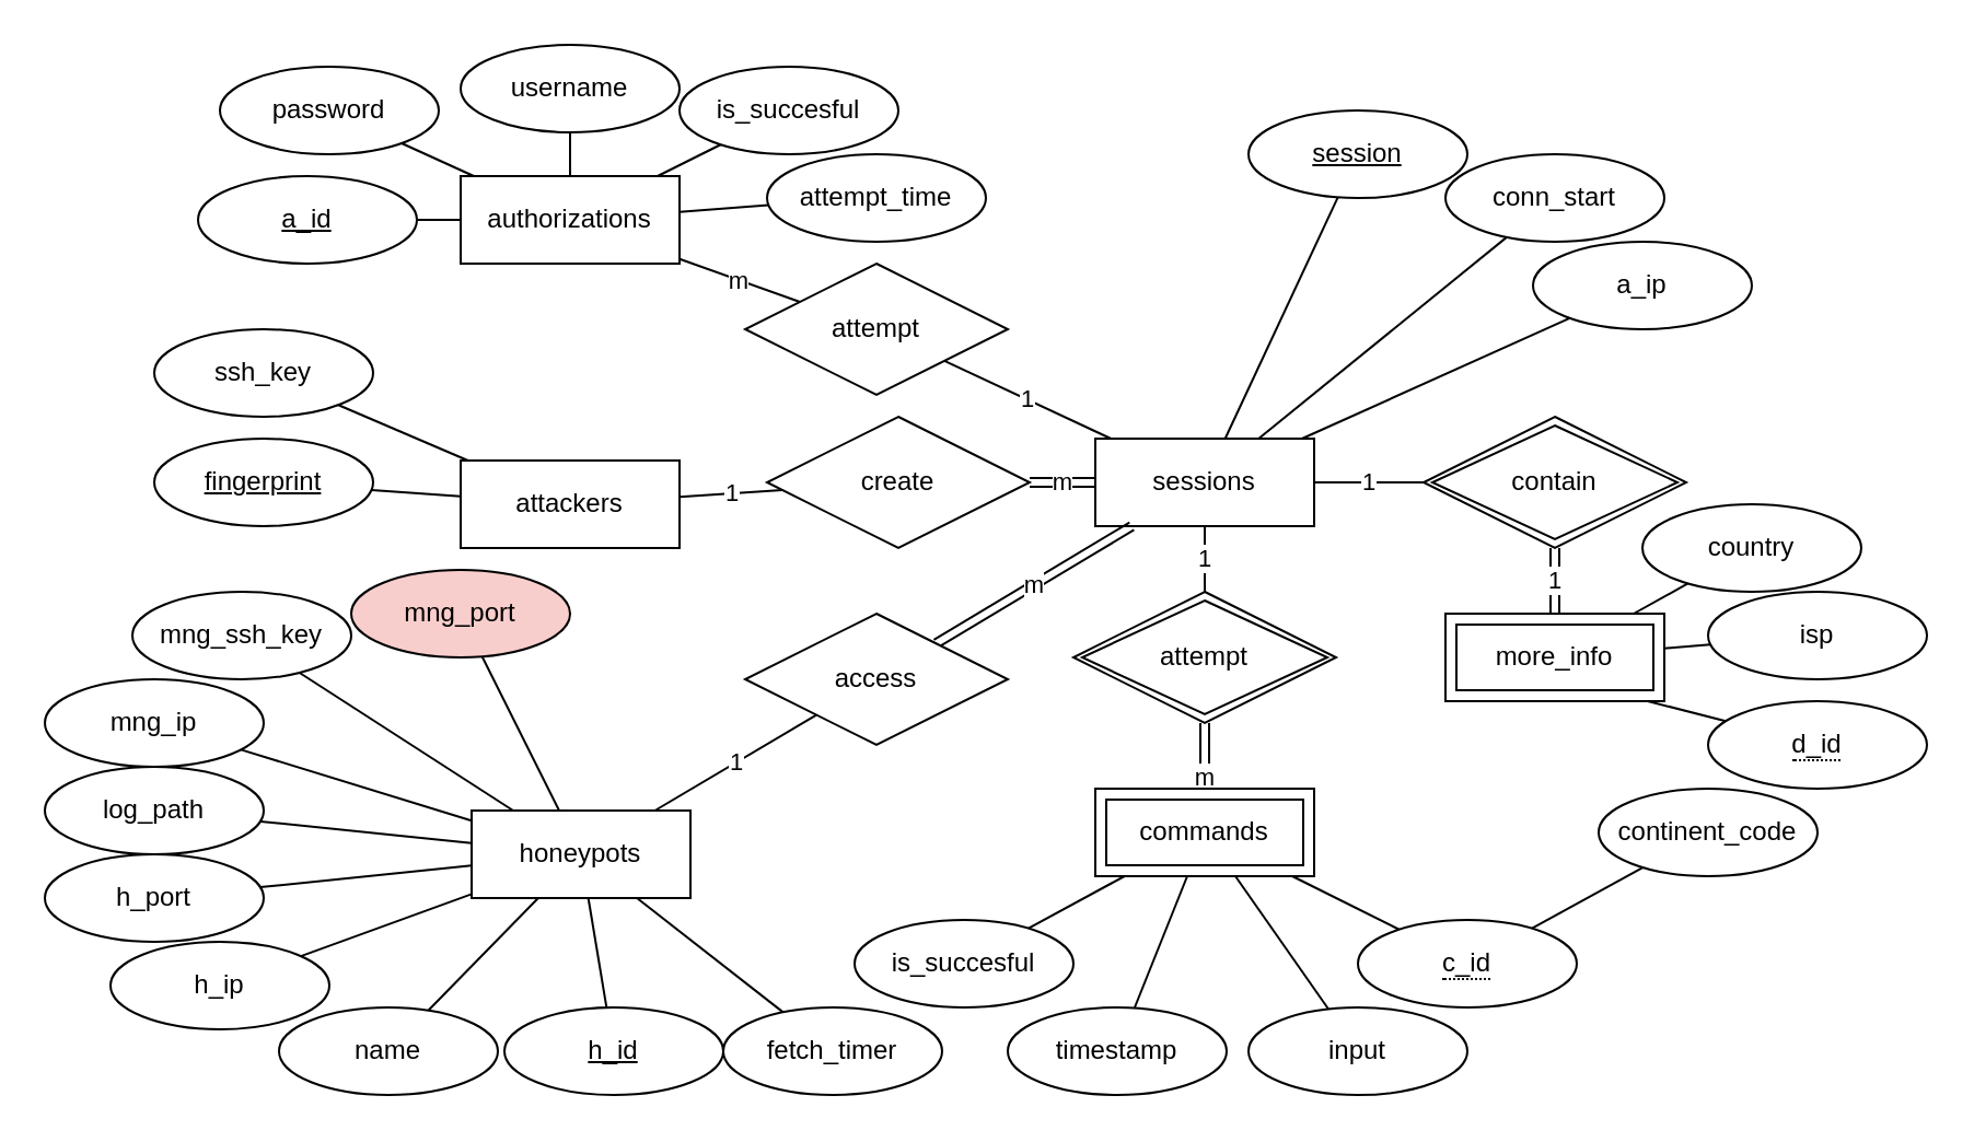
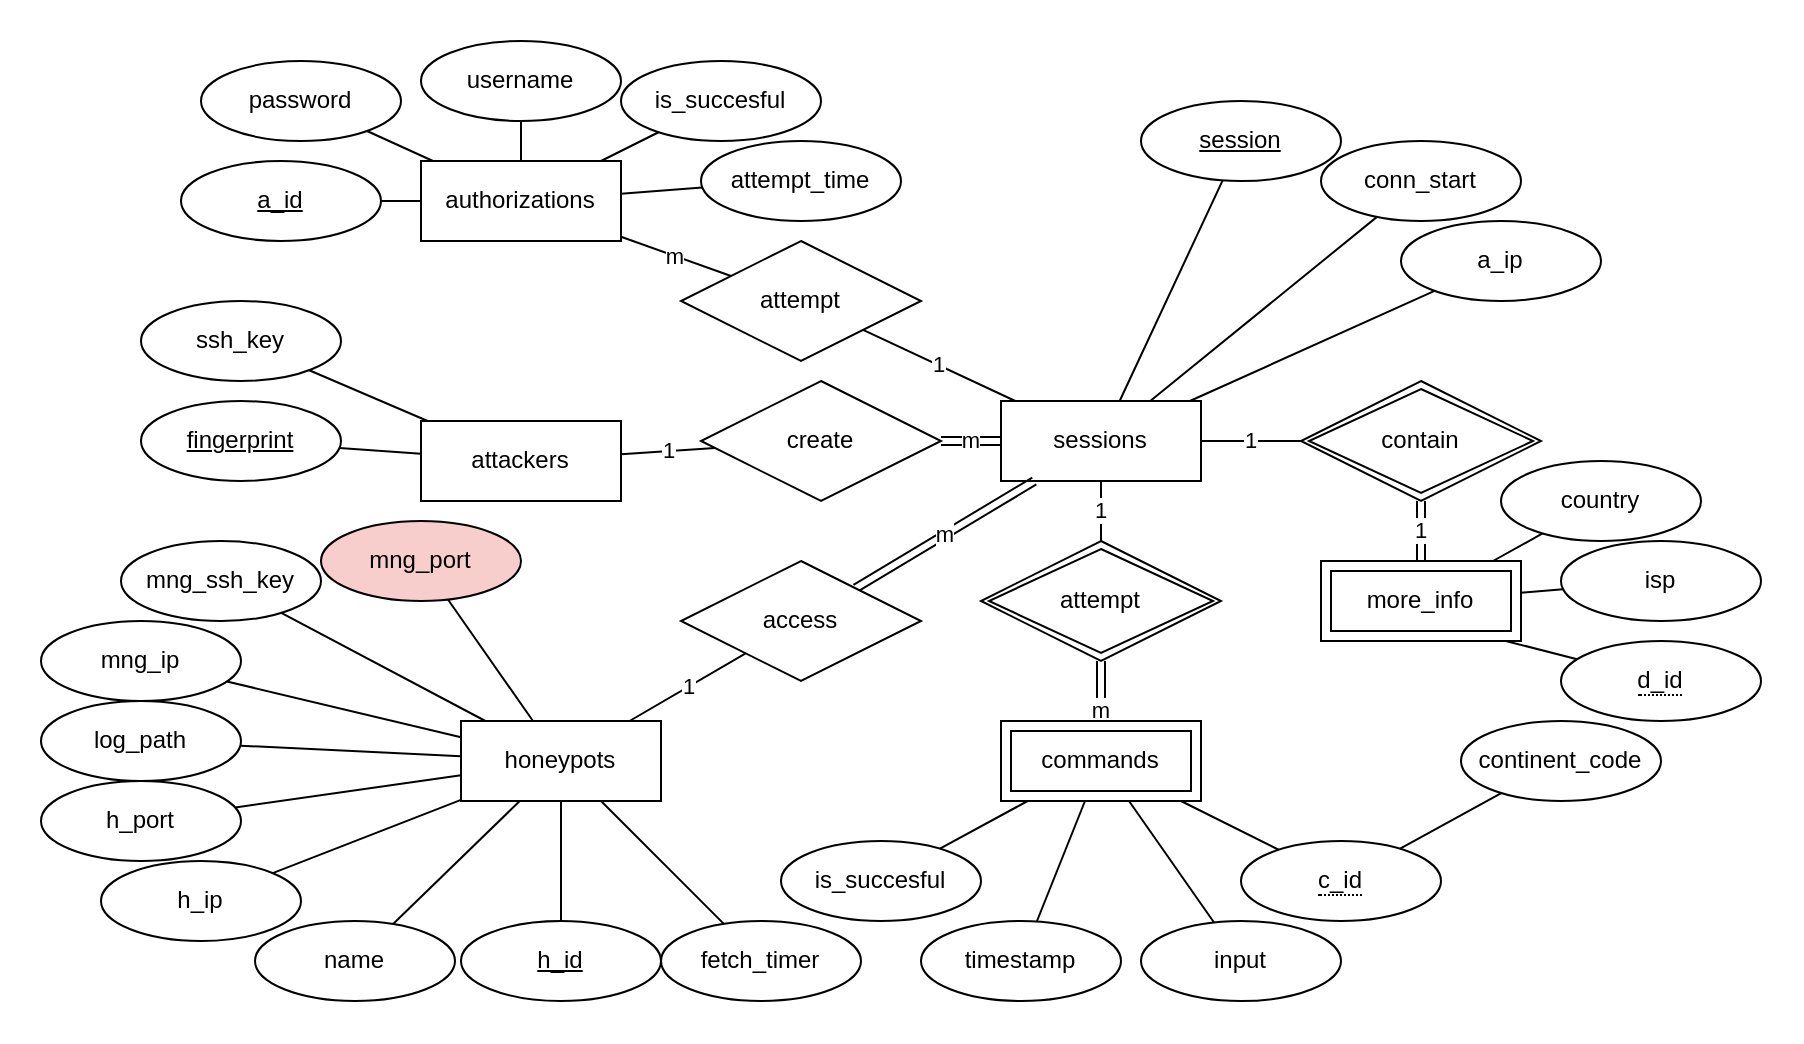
- <mxCell id="18" value="honeypots" style="whiteSpace=wrap;html=1;align=center;" parent="1" vertex="1"><mxGeometry x="215" y="370" width="100" height="40" as="geometry" /></mxCell>
+ <mxCell id="18" value="honeypots" style="whiteSpace=wrap;html=1;align=center;" parent="1" vertex="1"><mxGeometry x="230" y="360" width="100" height="40" as="geometry" /></mxCell>
